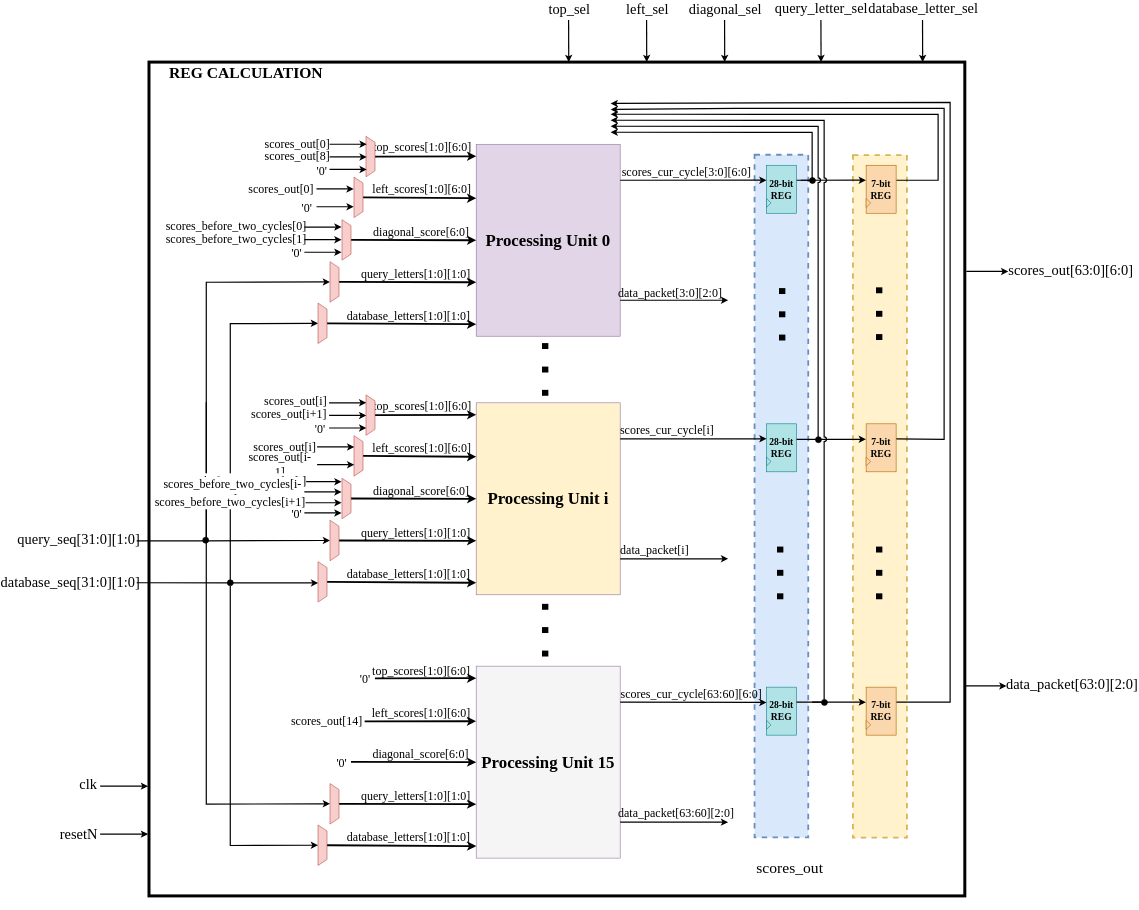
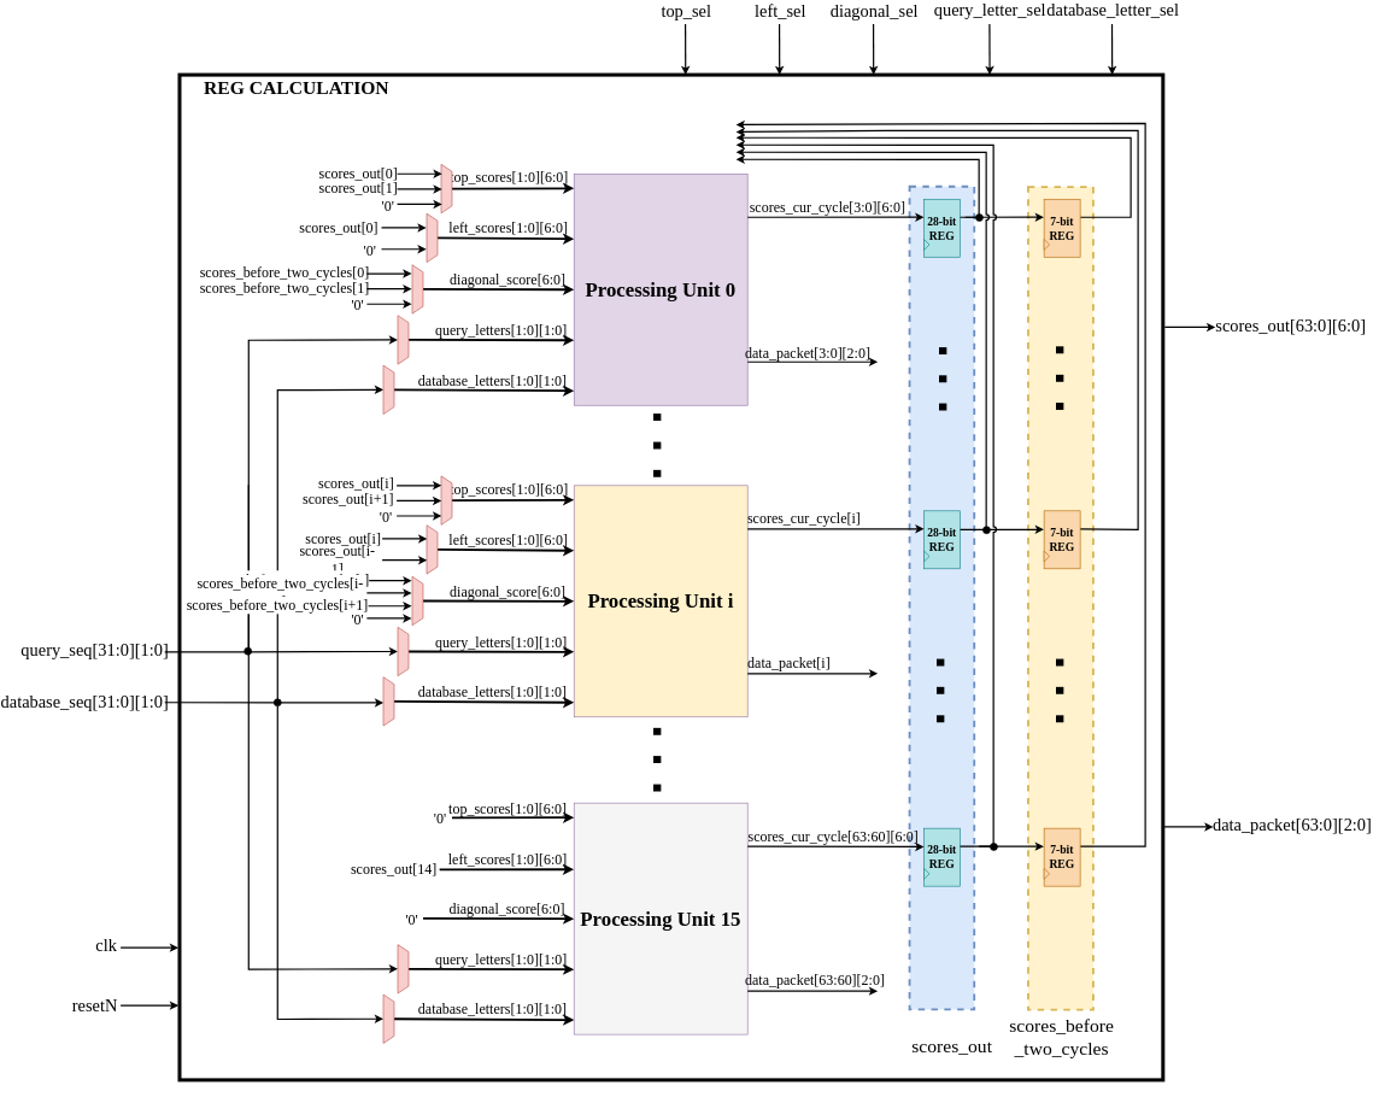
- <mxCell id="113" value="scores_out[8]" style="text;html=1;strokeColor=none;fillColor=none;align=center;verticalAlign=middle;whiteSpace=wrap;rounded=0;fontFamily=Garamond;fontSize=20;" vertex="1" parent="1"><mxGeometry x="284" y="231.01" width="130" height="30" as="geometry" /></mxCell>
+ <mxCell id="113" value="scores_out[1]" style="text;html=1;strokeColor=none;fillColor=none;align=center;verticalAlign=middle;whiteSpace=wrap;rounded=0;fontFamily=Garamond;fontSize=20;" vertex="1" parent="1"><mxGeometry x="284" y="231.01" width="130" height="30" as="geometry" /></mxCell>
+ <mxCell id="86" value="scores_before&lt;br style=&quot;font-size: 26px;&quot;&gt;_two_cycles" style="text;html=1;strokeColor=none;fillColor=none;align=center;verticalAlign=middle;whiteSpace=wrap;rounded=0;fontSize=26;fontFamily=Garamond;" parent="1" vertex="1"><mxGeometry x="1248.5" y="1388.01" width="145" height="66" as="geometry" /></mxCell>
